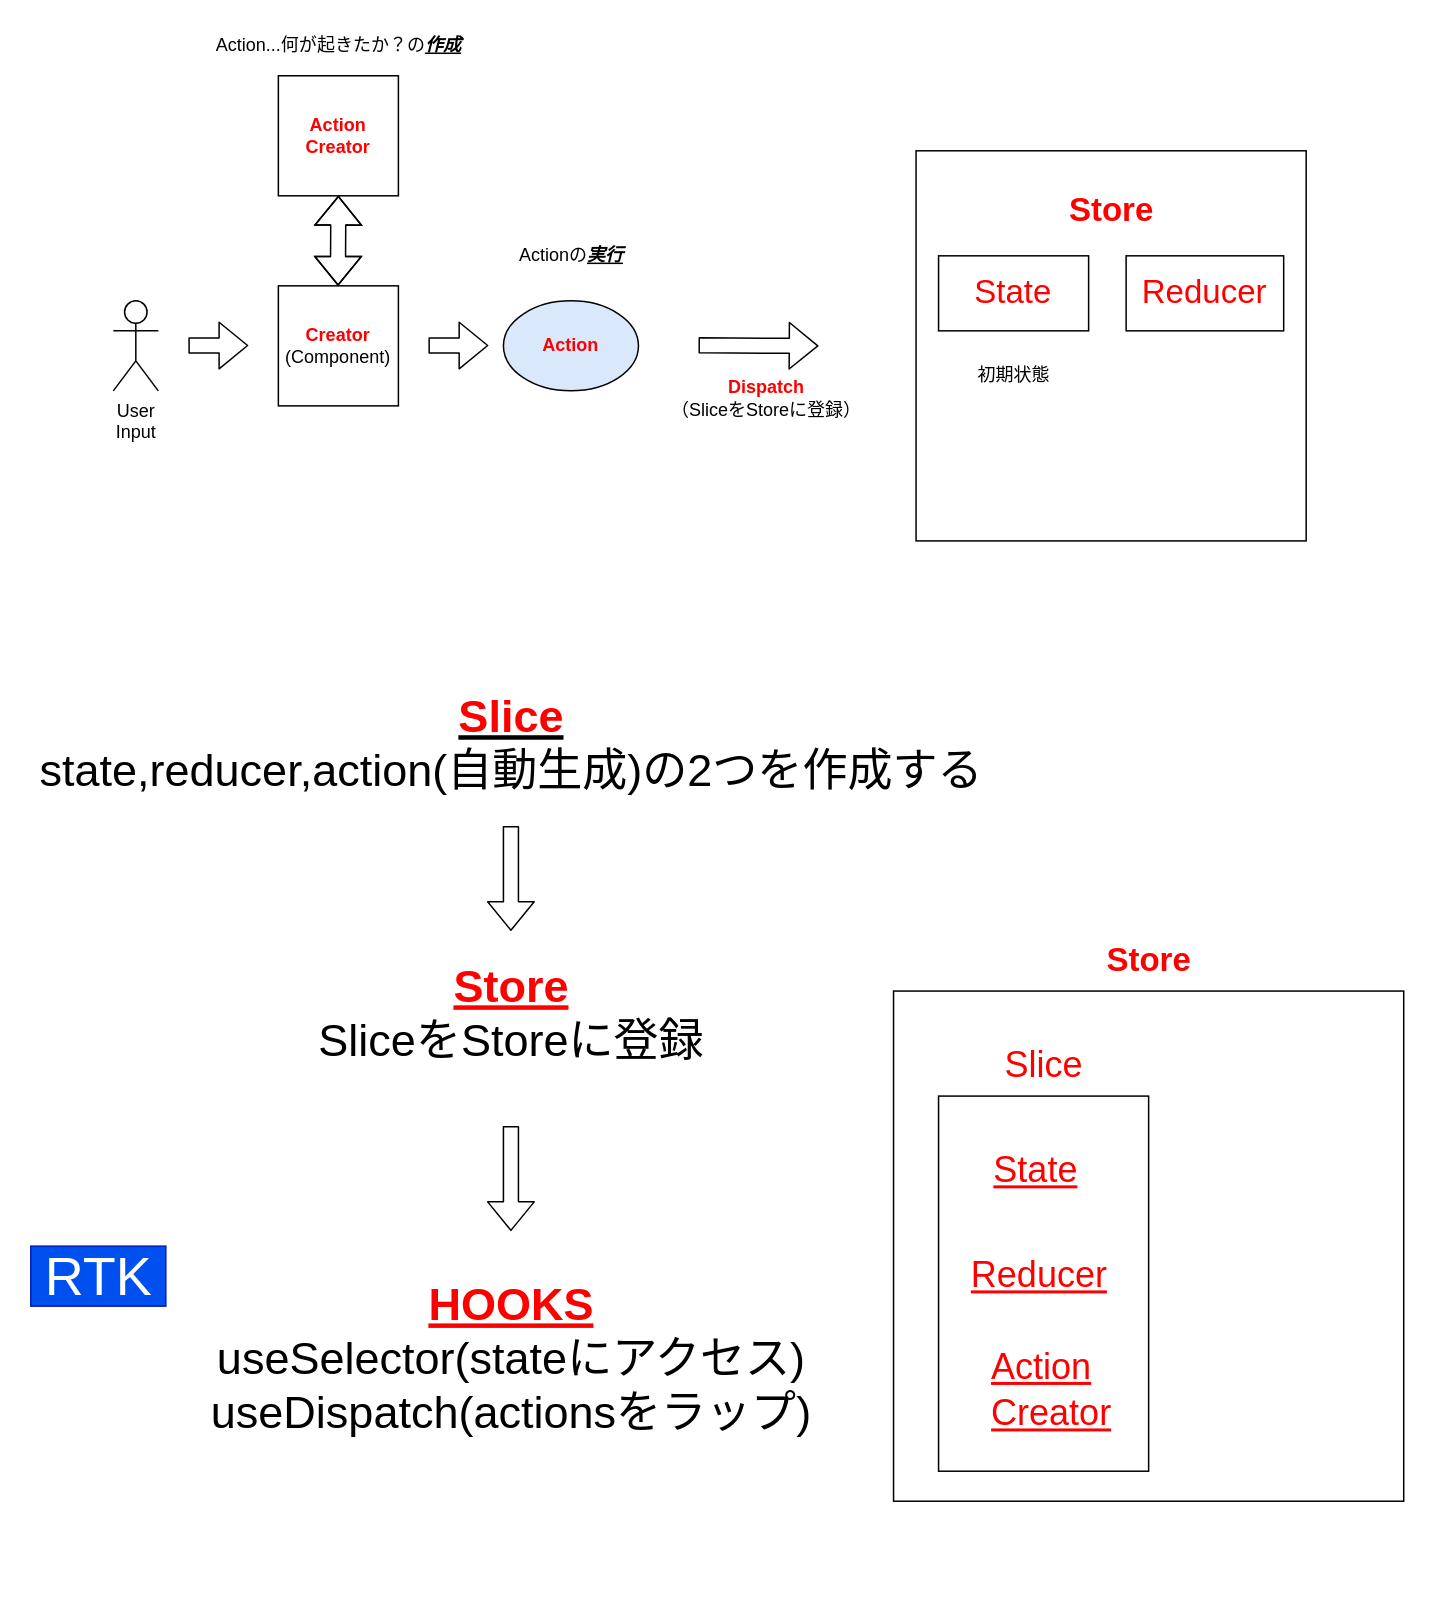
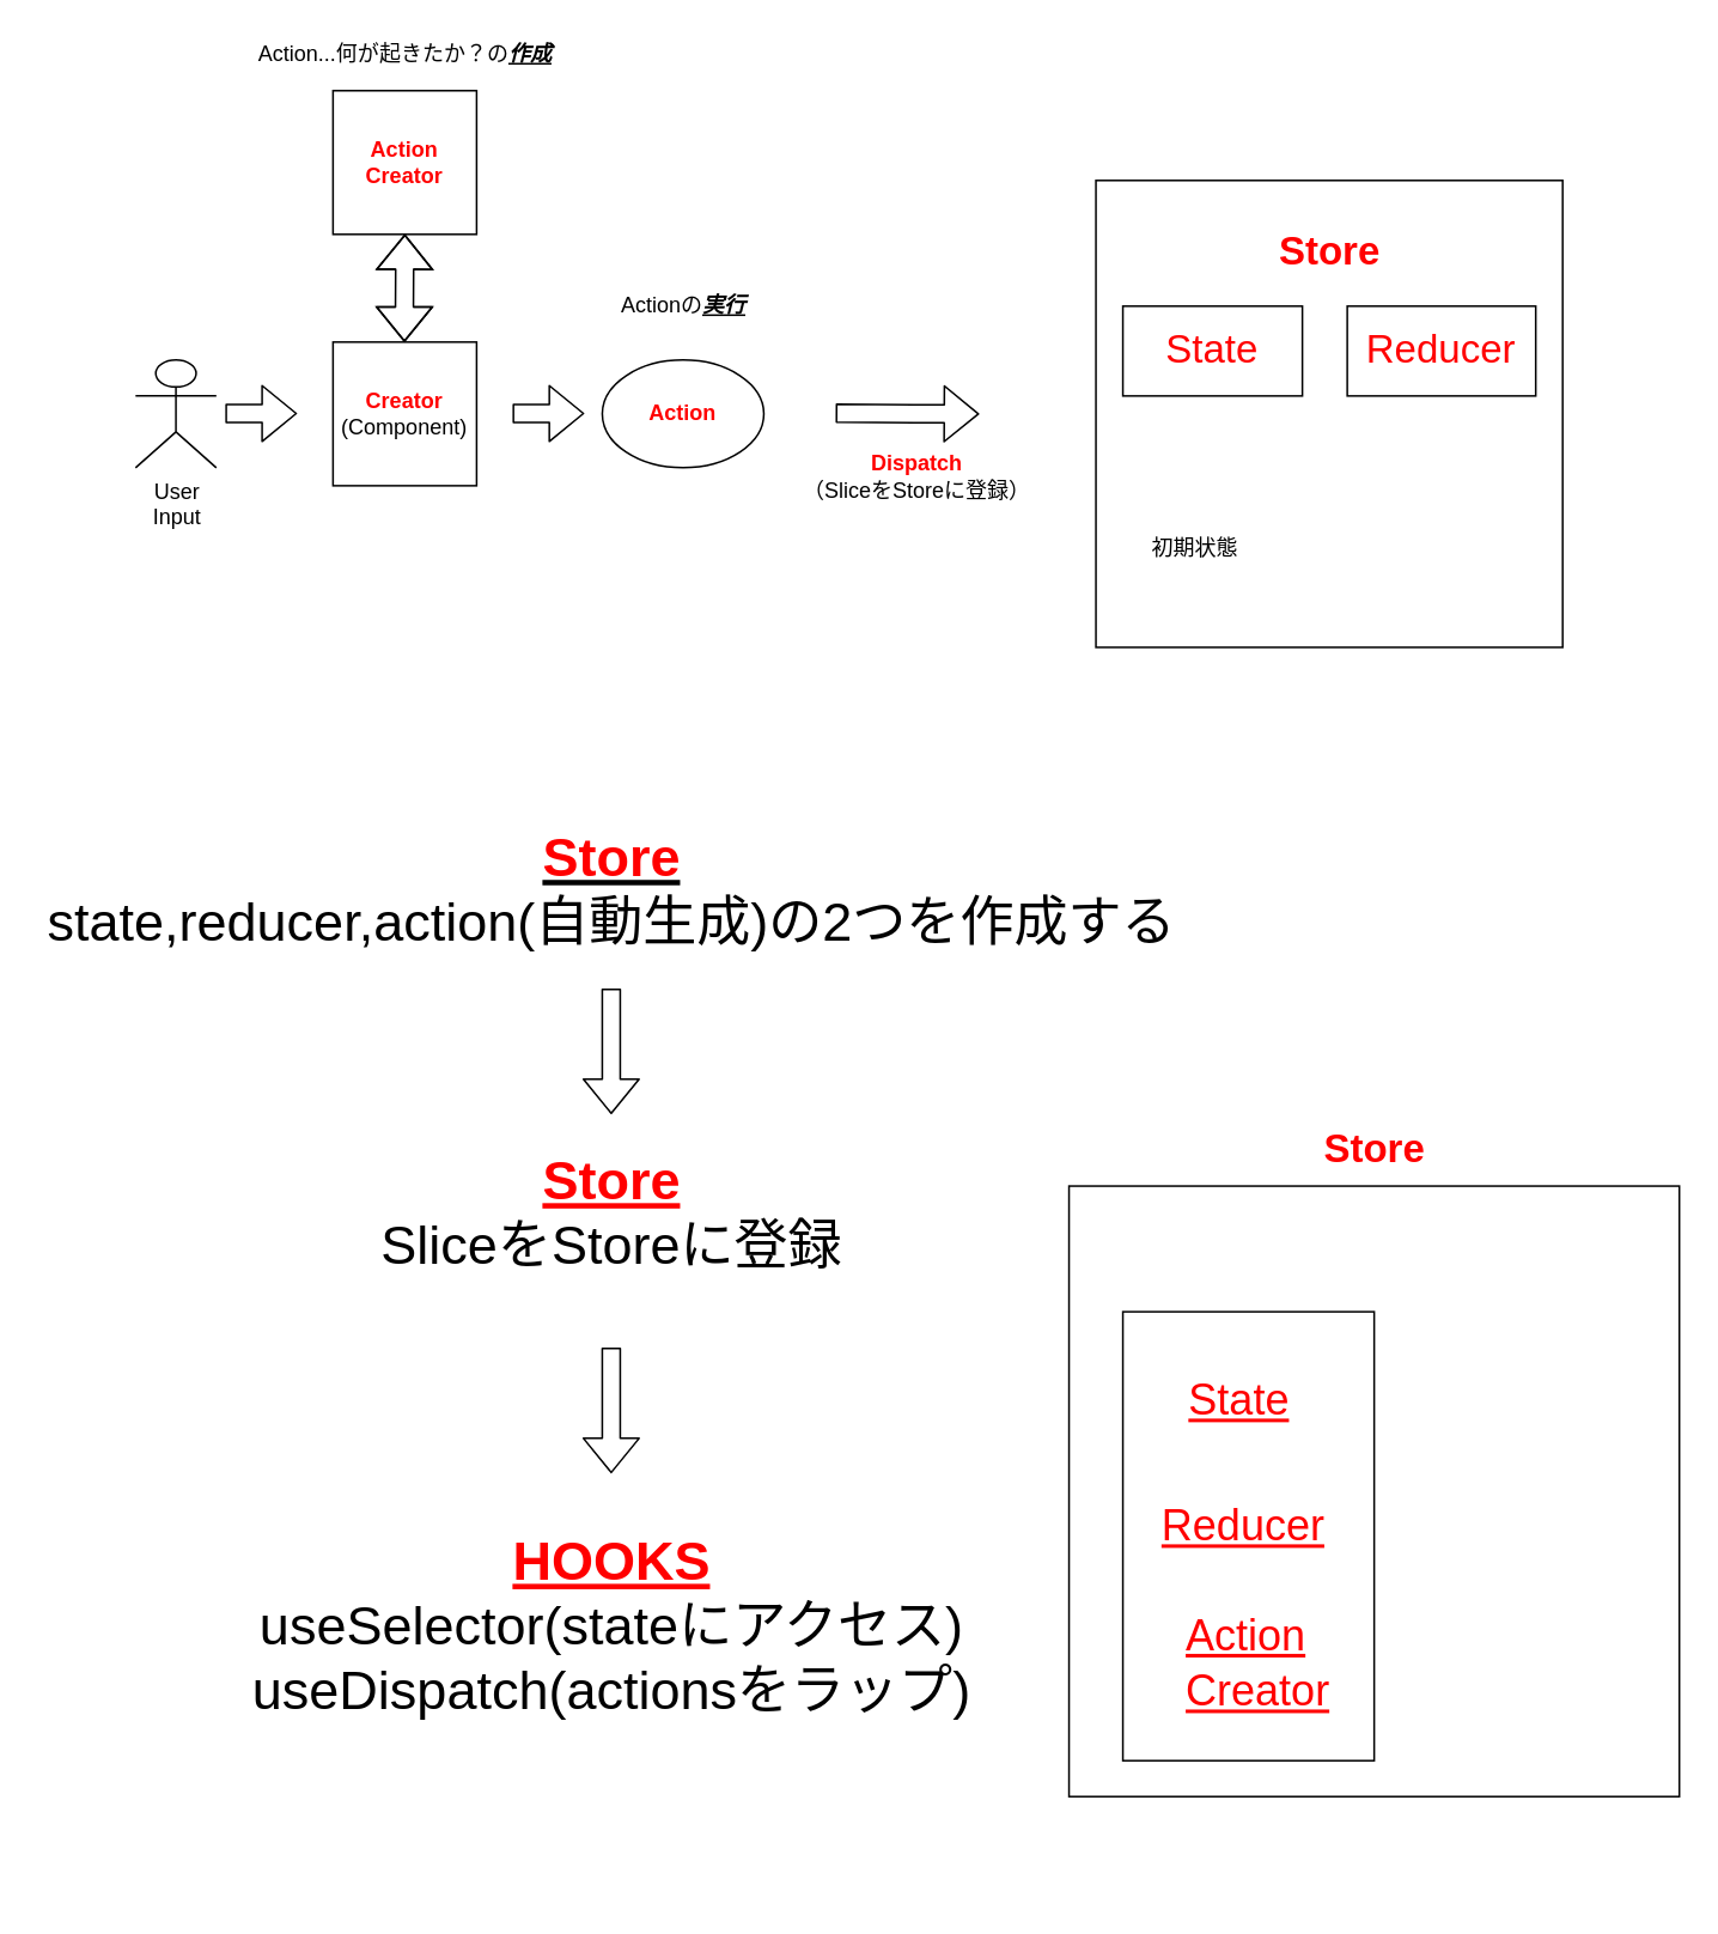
- <mxCell id="9" value="User&lt;br&gt;Input" style="shape=umlActor;verticalLabelPosition=bottom;verticalAlign=top;html=1;outlineConnect=0;" parent="1" vertex="1"><mxGeometry x="75" y="200" width="30" height="60" as="geometry" /></mxCell>
+ <mxCell id="9" value="User&lt;br&gt;Input" style="shape=umlActor;verticalLabelPosition=bottom;verticalAlign=top;html=1;outlineConnect=0;" parent="1" vertex="1"><mxGeometry x="75" y="200" width="45" height="60" as="geometry" /></mxCell>
- <mxCell id="4" value="&lt;b&gt;&lt;font color=&quot;#ff0000&quot;&gt;Action&lt;/font&gt;&lt;/b&gt;" style="ellipse;whiteSpace=wrap;html=1;fillColor=#dae8fc;" parent="1" vertex="1"><mxGeometry x="335" y="200" width="90" height="60" as="geometry" /></mxCell>
+ <mxCell id="4" value="&lt;b&gt;&lt;font color=&quot;#ff0000&quot;&gt;Action&lt;/font&gt;&lt;/b&gt;" style="ellipse;whiteSpace=wrap;html=1;" parent="1" vertex="1"><mxGeometry x="335" y="200" width="90" height="60" as="geometry" /></mxCell>
- <mxCell id="17" value="初期状態" style="text;html=1;resizable=0;autosize=1;align=center;verticalAlign=middle;points=[];fillColor=none;strokeColor=none;rounded=0;" parent="1" vertex="1"><mxGeometry x="645" y="240" width="60" height="20" as="geometry" /></mxCell>
+ <mxCell id="17" value="初期状態" style="text;html=1;resizable=0;autosize=1;align=center;verticalAlign=middle;points=[];fillColor=none;strokeColor=none;rounded=0;" parent="1" vertex="1"><mxGeometry x="635" y="295" width="60" height="20" as="geometry" /></mxCell>
- <mxCell id="27" value="&lt;font style=&quot;font-size: 30px&quot;&gt;&lt;b&gt;&lt;u&gt;&lt;font color=&quot;#ff0000&quot;&gt;Slice&lt;/font&gt;&lt;/u&gt;&lt;/b&gt;&lt;br&gt;state,reducer,action(自動生成)の2つを作成する&lt;/font&gt;" style="text;html=1;resizable=0;autosize=1;align=center;verticalAlign=middle;points=[];fillColor=none;strokeColor=none;rounded=0;" vertex="1" parent="1"><mxGeometry x="20" y="470" width="640" height="50" as="geometry" /></mxCell>
+ <mxCell id="27" value="&lt;font style=&quot;font-size: 30px&quot;&gt;&lt;b&gt;&lt;u&gt;&lt;font color=&quot;#ff0000&quot;&gt;Store&lt;/font&gt;&lt;/u&gt;&lt;/b&gt;&lt;br&gt;state,reducer,action(自動生成)の2つを作成する&lt;/font&gt;" style="text;html=1;resizable=0;autosize=1;align=center;verticalAlign=middle;points=[];fillColor=none;strokeColor=none;rounded=0;" vertex="1" parent="1"><mxGeometry x="20" y="470" width="640" height="50" as="geometry" /></mxCell>
- <mxCell id="22" value="&lt;font style=&quot;font-size: 24px&quot;&gt;Slice&lt;/font&gt;" style="text;html=1;resizable=0;autosize=1;align=center;verticalAlign=middle;points=[];fillColor=none;strokeColor=none;rounded=0;fontSize=36;fontColor=#FF0000;" parent="1" vertex="1"><mxGeometry x="660" y="680" width="70" height="50" as="geometry" /></mxCell>
- <mxCell id="18" value="&lt;font style=&quot;font-size: 36px&quot;&gt;RTK&lt;/font&gt;" style="text;html=1;resizable=0;autosize=1;align=center;verticalAlign=middle;points=[];fillColor=#0050ef;strokeColor=#001DBC;rounded=0;fontSize=22;fontColor=#ffffff;" parent="1" vertex="1"><mxGeometry x="20" y="830" width="90" height="40" as="geometry" /></mxCell>
